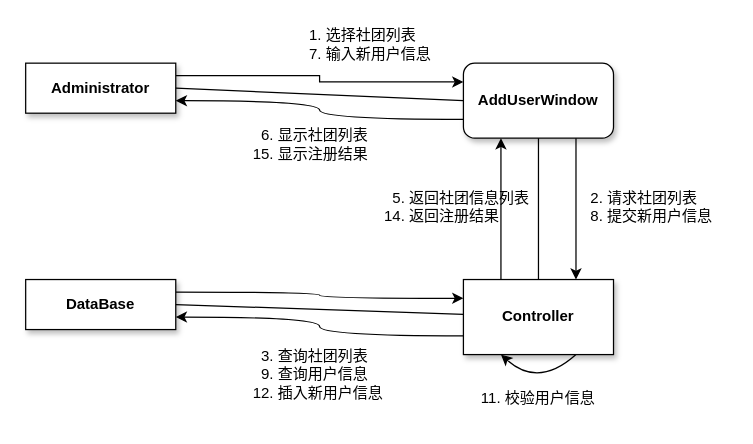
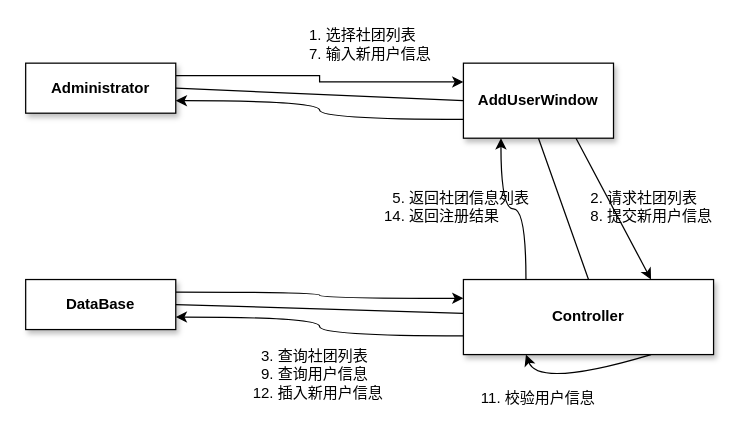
- <mxCell id="5" value="&lt;b&gt;AddUserWindow&lt;/b&gt;" style="whiteSpace=wrap;html=1;shadow=1;rounded=1;" vertex="1" parent="1"><mxGeometry x="370" y="50" width="120" height="60" as="geometry" /></mxCell>
+ <mxCell id="5" value="&lt;b&gt;AddUserWindow&lt;/b&gt;" style="rounded=0;whiteSpace=wrap;html=1;shadow=1;" vertex="1" parent="1"><mxGeometry x="370" y="50" width="120" height="60" as="geometry" /></mxCell>
- <mxCell id="20" value="&lt;div&gt;&amp;nbsp; 6. 显示社团列表&lt;/div&gt;&lt;div&gt;15. 显示注册结果&lt;br&gt;&lt;/div&gt;" style="text;html=1;strokeColor=none;fillColor=none;align=left;verticalAlign=middle;whiteSpace=wrap;rounded=0;" vertex="1" parent="1"><mxGeometry x="200" y="100" width="110" height="30" as="geometry" /></mxCell>
- <mxCell id="8" value="&lt;b&gt;Controller&lt;/b&gt;" style="rounded=0;whiteSpace=wrap;html=1;shadow=1;" vertex="1" parent="1"><mxGeometry x="370" y="223" width="120" height="60" as="geometry" /></mxCell>
+ <mxCell id="8" value="&lt;b&gt;Controller&lt;/b&gt;" style="rounded=0;whiteSpace=wrap;html=1;shadow=1;" vertex="1" parent="1"><mxGeometry x="370" y="223" width="200" height="60" as="geometry" /></mxCell>
